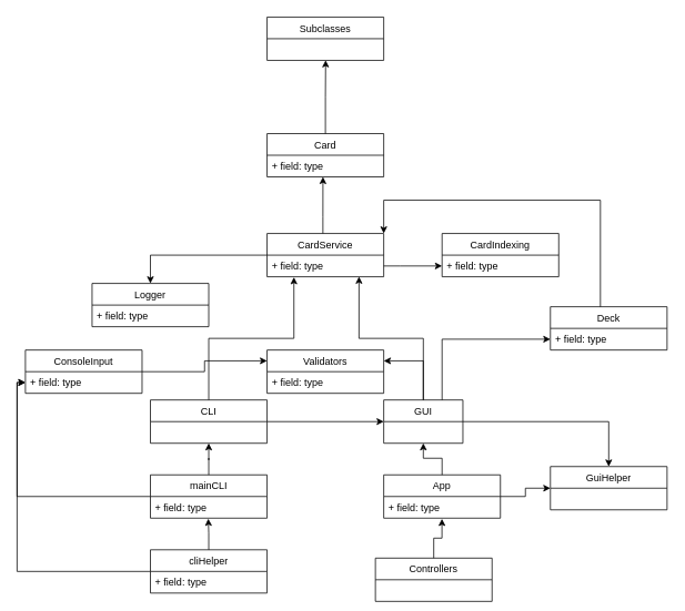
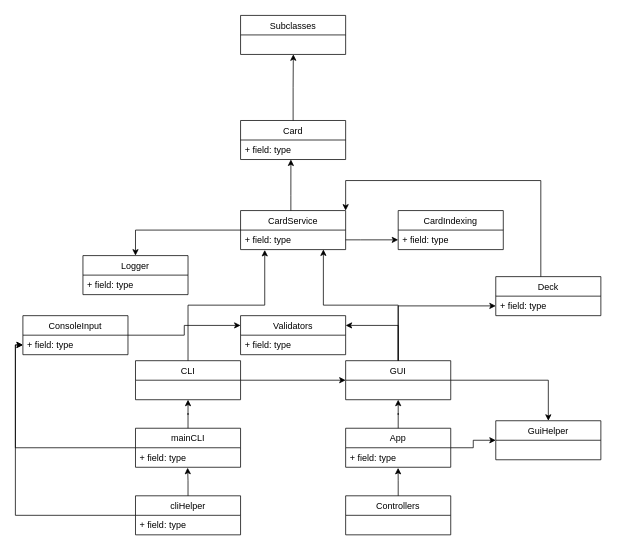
- <mxCell id="27" value="GUI" style="swimlane;fontStyle=0;childLayout=stackLayout;horizontal=1;startSize=26;fillColor=none;horizontalStack=0;resizeParent=1;resizeParentMax=0;resizeLast=0;collapsible=1;marginBottom=0;" parent="1" vertex="1"><mxGeometry x="460" y="480" width="95" height="52" as="geometry" /></mxCell>
+ <mxCell id="27" value="GUI" style="swimlane;fontStyle=0;childLayout=stackLayout;horizontal=1;startSize=26;fillColor=none;horizontalStack=0;resizeParent=1;resizeParentMax=0;resizeLast=0;collapsible=1;marginBottom=0;" parent="1" vertex="1"><mxGeometry x="460" y="480" width="140" height="52" as="geometry" /></mxCell>
- <mxCell id="29" value="Controllers" style="swimlane;fontStyle=0;childLayout=stackLayout;horizontal=1;startSize=26;fillColor=none;horizontalStack=0;resizeParent=1;resizeParentMax=0;resizeLast=0;collapsible=1;marginBottom=0;" parent="1" vertex="1"><mxGeometry x="450" y="670" width="140" height="52" as="geometry" /></mxCell>
+ <mxCell id="29" value="Controllers" style="swimlane;fontStyle=0;childLayout=stackLayout;horizontal=1;startSize=26;fillColor=none;horizontalStack=0;resizeParent=1;resizeParentMax=0;resizeLast=0;collapsible=1;marginBottom=0;" parent="1" vertex="1"><mxGeometry x="460" y="660" width="140" height="52" as="geometry" /></mxCell>
